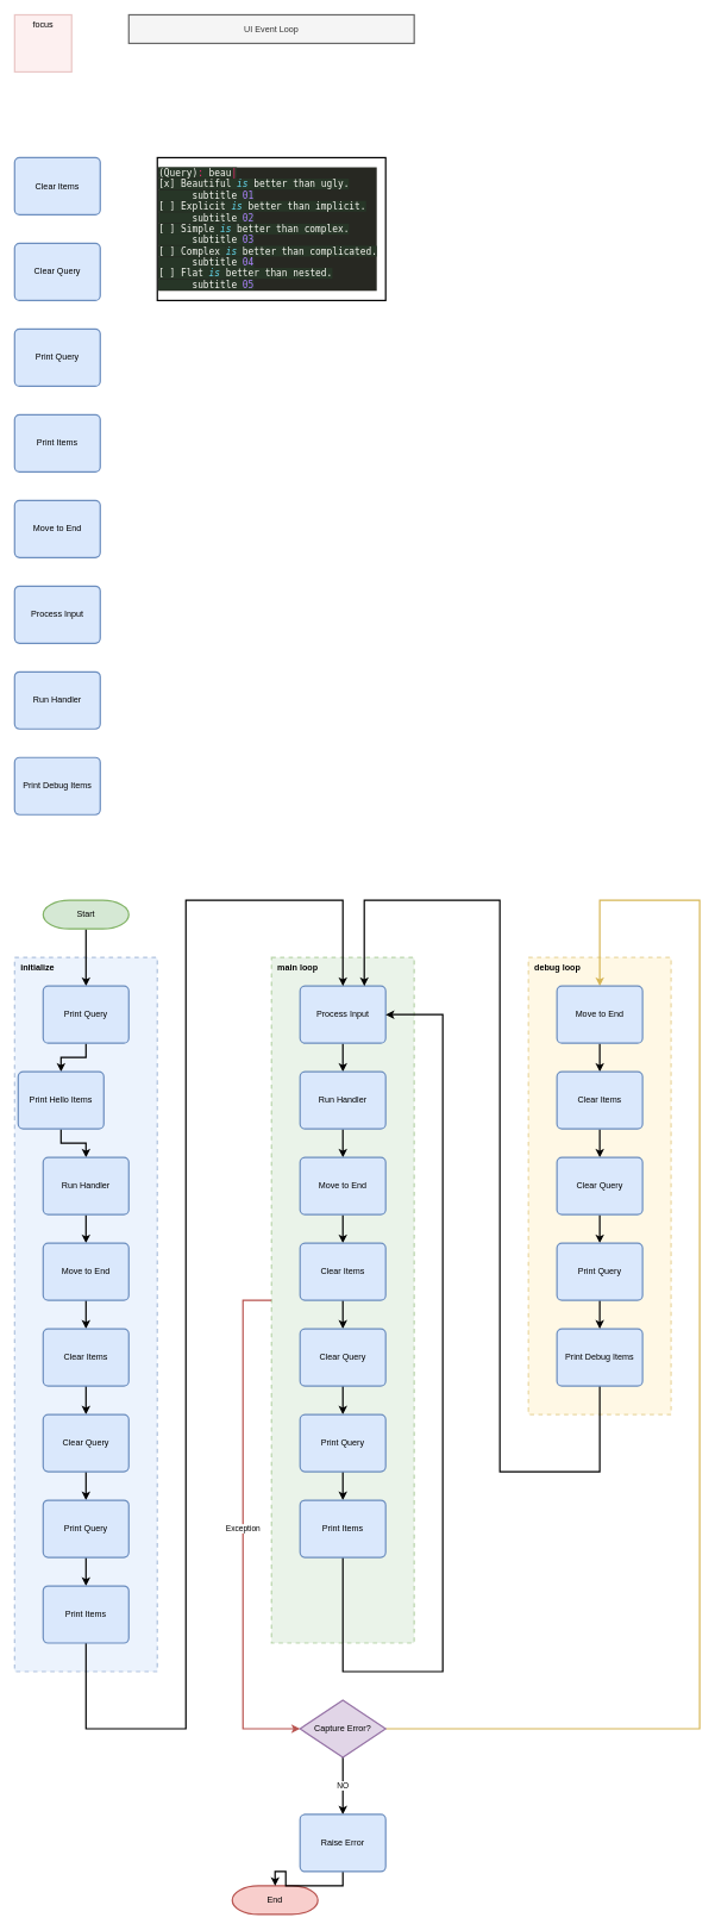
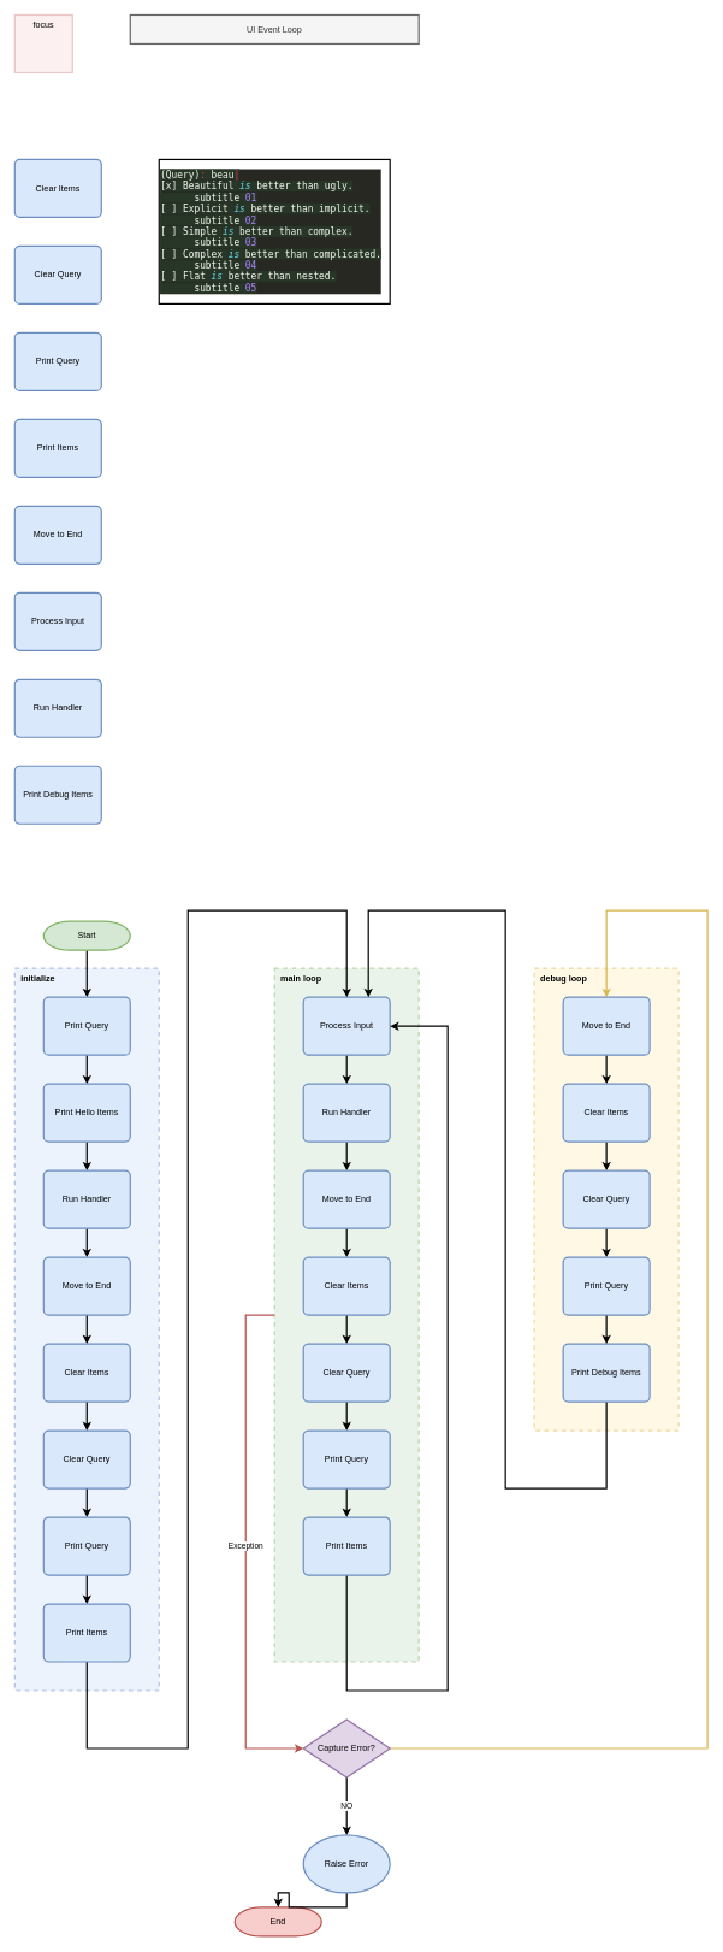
- <mxCell id="6" value="Start" style="strokeWidth=2;html=1;shape=mxgraph.flowchart.terminator;whiteSpace=wrap;fillColor=#d5e8d4;strokeColor=#82b366;" parent="1" vertex="1"><mxGeometry x="60" y="1260" width="120" height="40" as="geometry" /></mxCell>
+ <mxCell id="6" value="Start" style="strokeWidth=2;html=1;shape=mxgraph.flowchart.terminator;whiteSpace=wrap;fillColor=#d5e8d4;strokeColor=#82b366;" parent="1" vertex="1"><mxGeometry x="60" y="1275" width="120" height="40" as="geometry" /></mxCell>
- <mxCell id="42" value="Print Hello Items" style="rounded=1;whiteSpace=wrap;html=1;absoluteArcSize=1;arcSize=14;strokeWidth=2;fillColor=#dae8fc;strokeColor=#6c8ebf;" parent="1" vertex="1"><mxGeometry x="25" y="1500" width="120" height="80" as="geometry" /></mxCell>
+ <mxCell id="42" value="Print Hello Items" style="rounded=1;whiteSpace=wrap;html=1;absoluteArcSize=1;arcSize=14;strokeWidth=2;fillColor=#dae8fc;strokeColor=#6c8ebf;" parent="1" vertex="1"><mxGeometry x="60" y="1500" width="120" height="80" as="geometry" /></mxCell>
- <mxCell id="30" value="Raise Error" style="rounded=1;whiteSpace=wrap;html=1;absoluteArcSize=1;arcSize=14;strokeWidth=2;fillColor=#dae8fc;strokeColor=#6c8ebf;" parent="1" vertex="1"><mxGeometry x="420" y="2540" width="120" height="80" as="geometry" /></mxCell>
+ <mxCell id="30" value="Raise Error" style="ellipse;whiteSpace=wrap;html=1;absoluteArcSize=1;arcSize=14;strokeWidth=2;fillColor=#dae8fc;strokeColor=#6c8ebf;" parent="1" vertex="1"><mxGeometry x="420" y="2540" width="120" height="80" as="geometry" /></mxCell>
